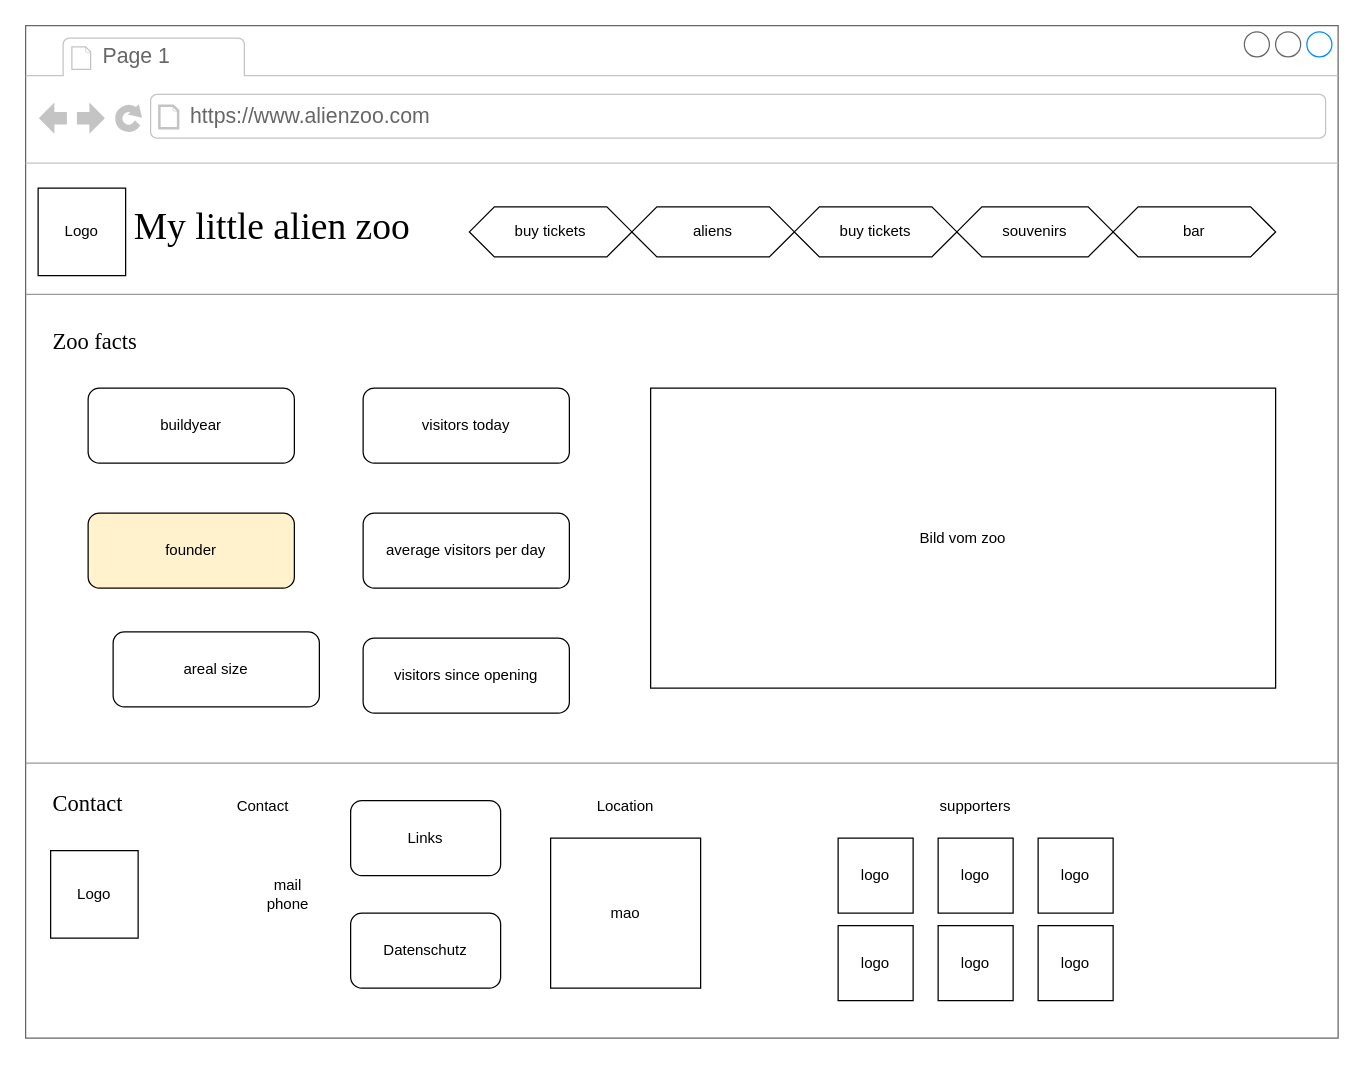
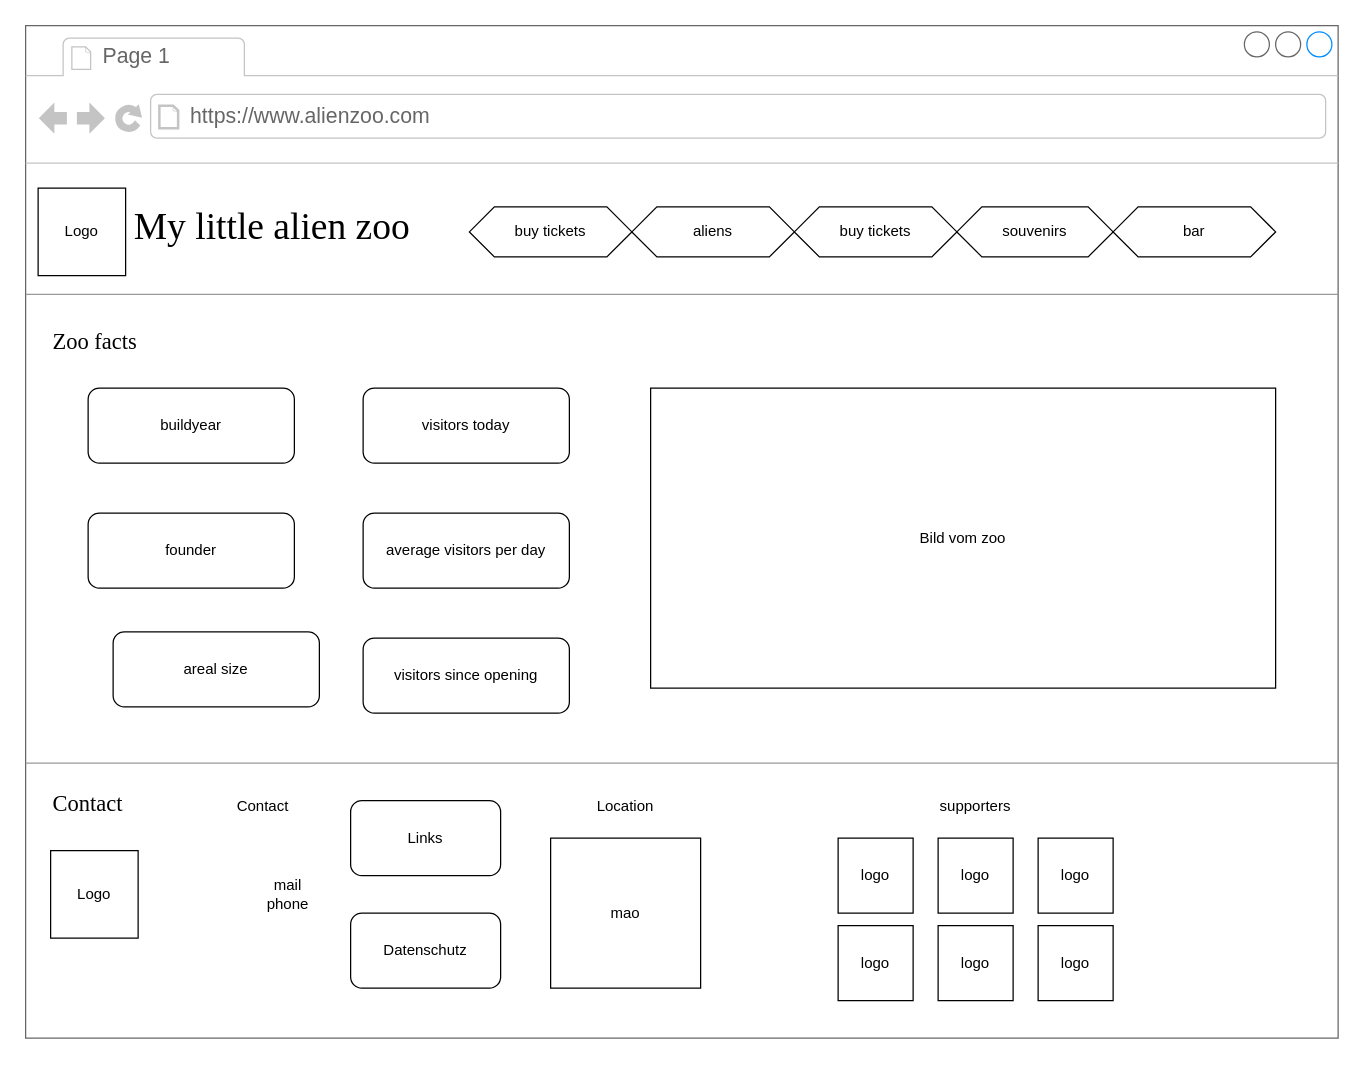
- <mxCell id="12" value="founder" style="rounded=1;whiteSpace=wrap;html=1;fillColor=#fff2cc;" parent="2" vertex="1"><mxGeometry x="50" y="390" width="165" height="60" as="geometry" /></mxCell>
+ <mxCell id="12" value="founder" style="rounded=1;whiteSpace=wrap;html=1;" parent="2" vertex="1"><mxGeometry x="50" y="390" width="165" height="60" as="geometry" /></mxCell>
